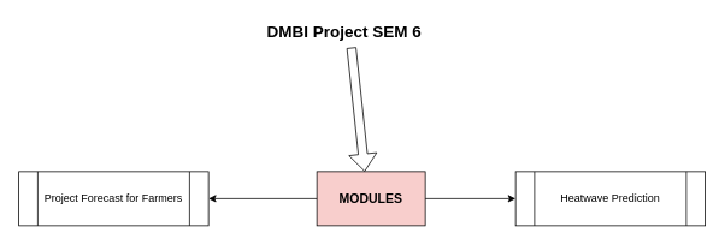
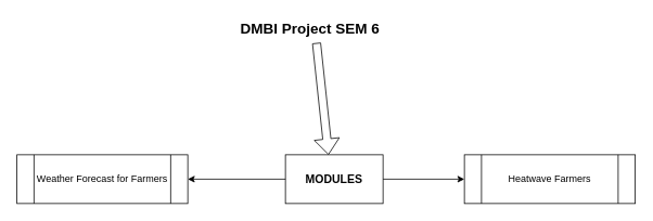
- <mxCell id="7" value="Project Forecast for Farmers" style="shape=process;whiteSpace=wrap;html=1;backgroundOutline=1;" vertex="1" parent="1"><mxGeometry x="20" y="190" width="210" height="60" as="geometry" /></mxCell>
+ <mxCell id="7" value="Weather Forecast for Farmers" style="shape=process;whiteSpace=wrap;html=1;backgroundOutline=1;" vertex="1" parent="1"><mxGeometry x="20" y="190" width="210" height="60" as="geometry" /></mxCell>
- <mxCell id="4" value="&lt;b&gt;&lt;font style=&quot;font-size: 14px;&quot;&gt;MODULES&lt;/font&gt;&lt;/b&gt;" style="rounded=0;whiteSpace=wrap;html=1;fillColor=#f8cecc;" vertex="1" parent="1"><mxGeometry x="350" y="190" width="120" height="60" as="geometry" /></mxCell>
+ <mxCell id="4" value="&lt;b&gt;&lt;font style=&quot;font-size: 14px;&quot;&gt;MODULES&lt;/font&gt;&lt;/b&gt;" style="rounded=0;whiteSpace=wrap;html=1;" vertex="1" parent="1"><mxGeometry x="350" y="190" width="120" height="60" as="geometry" /></mxCell>
- <mxCell id="8" value="Heatwave Prediction" style="shape=process;whiteSpace=wrap;html=1;backgroundOutline=1;" vertex="1" parent="1"><mxGeometry x="570" y="190" width="210" height="60" as="geometry" /></mxCell>
+ <mxCell id="8" value="Heatwave Farmers" style="shape=process;whiteSpace=wrap;html=1;backgroundOutline=1;" vertex="1" parent="1"><mxGeometry x="570" y="190" width="210" height="60" as="geometry" /></mxCell>
